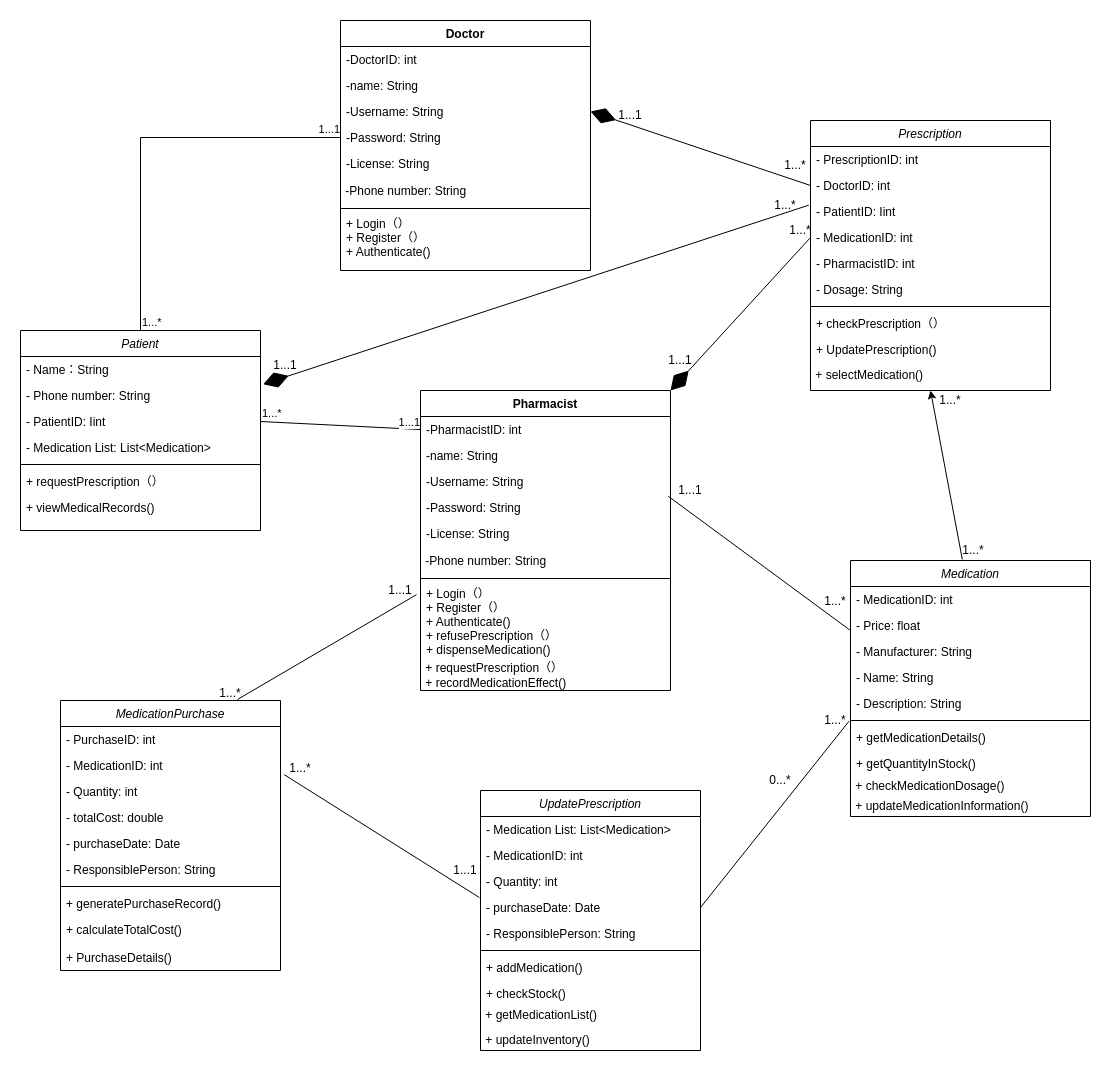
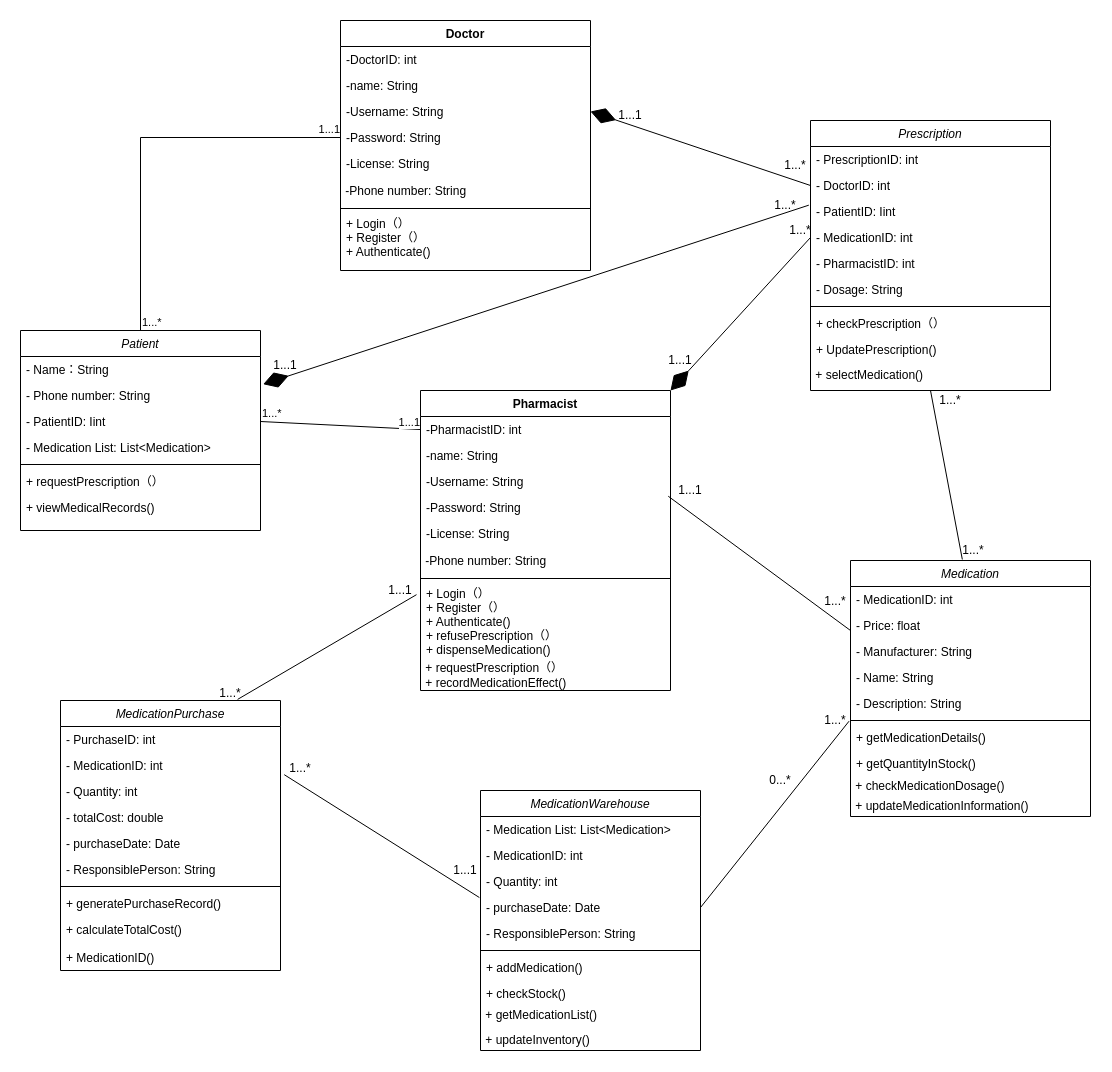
- <mxCell id="87" value="" style="endArrow=classic;html=1;rounded=0;entryX=0.5;entryY=1;entryDx=0;entryDy=0;exitX=0.466;exitY=-0.004;exitDx=0;exitDy=0;exitPerimeter=0;" parent="1" source="40" target="22" edge="1"><mxGeometry width="50" height="50" relative="1" as="geometry"><mxPoint x="840" y="540" as="sourcePoint" /><mxPoint x="890" y="490" as="targetPoint" /></mxGeometry></mxCell>
+ <mxCell id="87" value="" style="endArrow=none;html=1;rounded=0;entryX=0.5;entryY=1;entryDx=0;entryDy=0;exitX=0.466;exitY=-0.004;exitDx=0;exitDy=0;exitPerimeter=0;" parent="1" source="40" target="22" edge="1"><mxGeometry width="50" height="50" relative="1" as="geometry"><mxPoint x="840" y="540" as="sourcePoint" /><mxPoint x="890" y="490" as="targetPoint" /></mxGeometry></mxCell>
- <mxCell id="61" value="UpdatePrescription&#10;" style="swimlane;fontStyle=2;align=center;verticalAlign=top;childLayout=stackLayout;horizontal=1;startSize=26;horizontalStack=0;resizeParent=1;resizeLast=0;collapsible=1;marginBottom=0;rounded=0;shadow=0;strokeWidth=1;" parent="1" vertex="1"><mxGeometry x="480" y="790" width="220" height="260" as="geometry"><mxRectangle x="7230" y="10964" width="160" height="26" as="alternateBounds" /></mxGeometry></mxCell>
+ <mxCell id="61" value="MedicationWarehouse&#10;" style="swimlane;fontStyle=2;align=center;verticalAlign=top;childLayout=stackLayout;horizontal=1;startSize=26;horizontalStack=0;resizeParent=1;resizeLast=0;collapsible=1;marginBottom=0;rounded=0;shadow=0;strokeWidth=1;" parent="1" vertex="1"><mxGeometry x="480" y="790" width="220" height="260" as="geometry"><mxRectangle x="7230" y="10964" width="160" height="26" as="alternateBounds" /></mxGeometry></mxCell>
- <mxCell id="60" value="+ calculateTotalCost()&#10;&#10;+ PurchaseDetails()" style="text;align=left;verticalAlign=top;spacingLeft=4;spacingRight=4;overflow=hidden;rotatable=0;points=[[0,0.5],[1,0.5]];portConstraint=eastwest;rounded=0;shadow=0;html=0;" parent="51" vertex="1"><mxGeometry y="216" width="220" height="54" as="geometry" /></mxCell>
+ <mxCell id="60" value="+ calculateTotalCost()&#10;&#10;+ MedicationID()" style="text;align=left;verticalAlign=top;spacingLeft=4;spacingRight=4;overflow=hidden;rotatable=0;points=[[0,0.5],[1,0.5]];portConstraint=eastwest;rounded=0;shadow=0;html=0;" parent="51" vertex="1"><mxGeometry y="216" width="220" height="54" as="geometry" /></mxCell>
